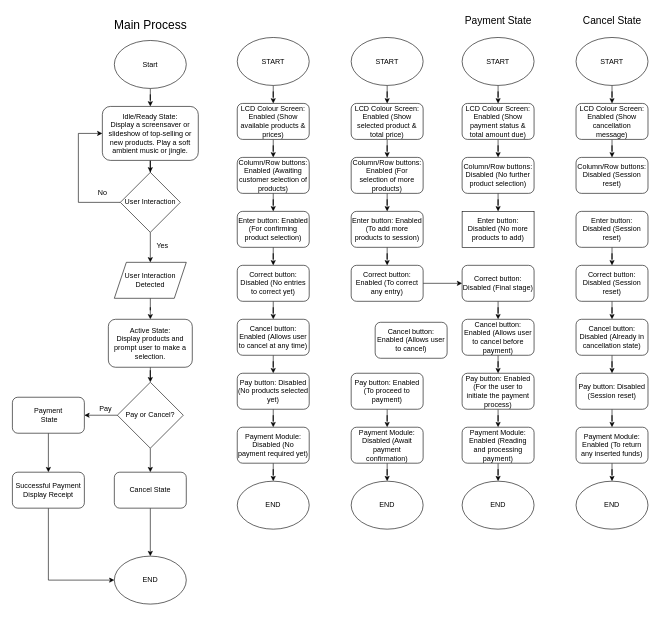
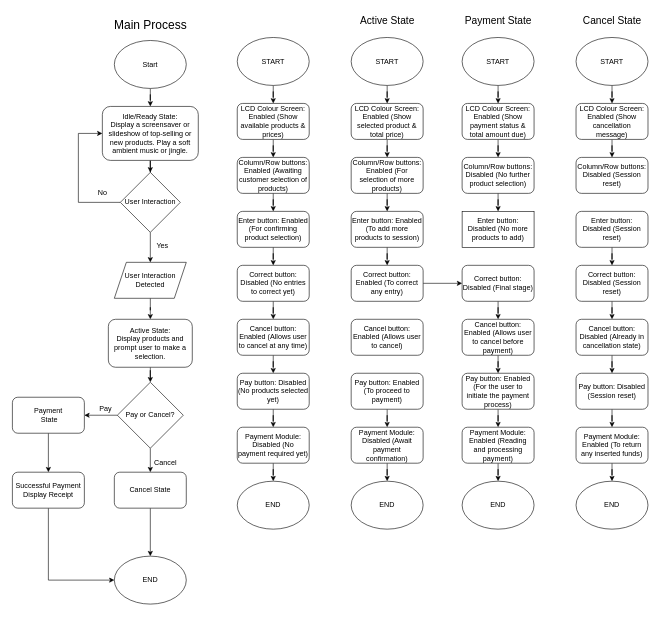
+ <mxCell id="35" value="Active State" style="text;html=1;align=center;verticalAlign=middle;resizable=0;points=[];autosize=1;strokeColor=none;fillColor=none;fontSize=17;" vertex="1" parent="1"><mxGeometry x="590" y="20" width="110" height="30" as="geometry" /></mxCell>
- <mxCell id="29" value="Cancel button: Enabled (Allows user to cancel)" style="rounded=1;whiteSpace=wrap;html=1;" vertex="1" parent="1"><mxGeometry x="625" y="537" width="120" height="60" as="geometry" /></mxCell>
+ <mxCell id="29" value="Cancel button: Enabled (Allows user to cancel)" style="rounded=1;whiteSpace=wrap;html=1;" vertex="1" parent="1"><mxGeometry x="585" y="532" width="120" height="60" as="geometry" /></mxCell>
+ <mxCell id="93" value="Cancel" style="text;html=1;align=center;verticalAlign=middle;resizable=0;points=[];autosize=1;strokeColor=none;fillColor=none;" vertex="1" parent="1"><mxGeometry x="245" y="757" width="60" height="30" as="geometry" /></mxCell>
